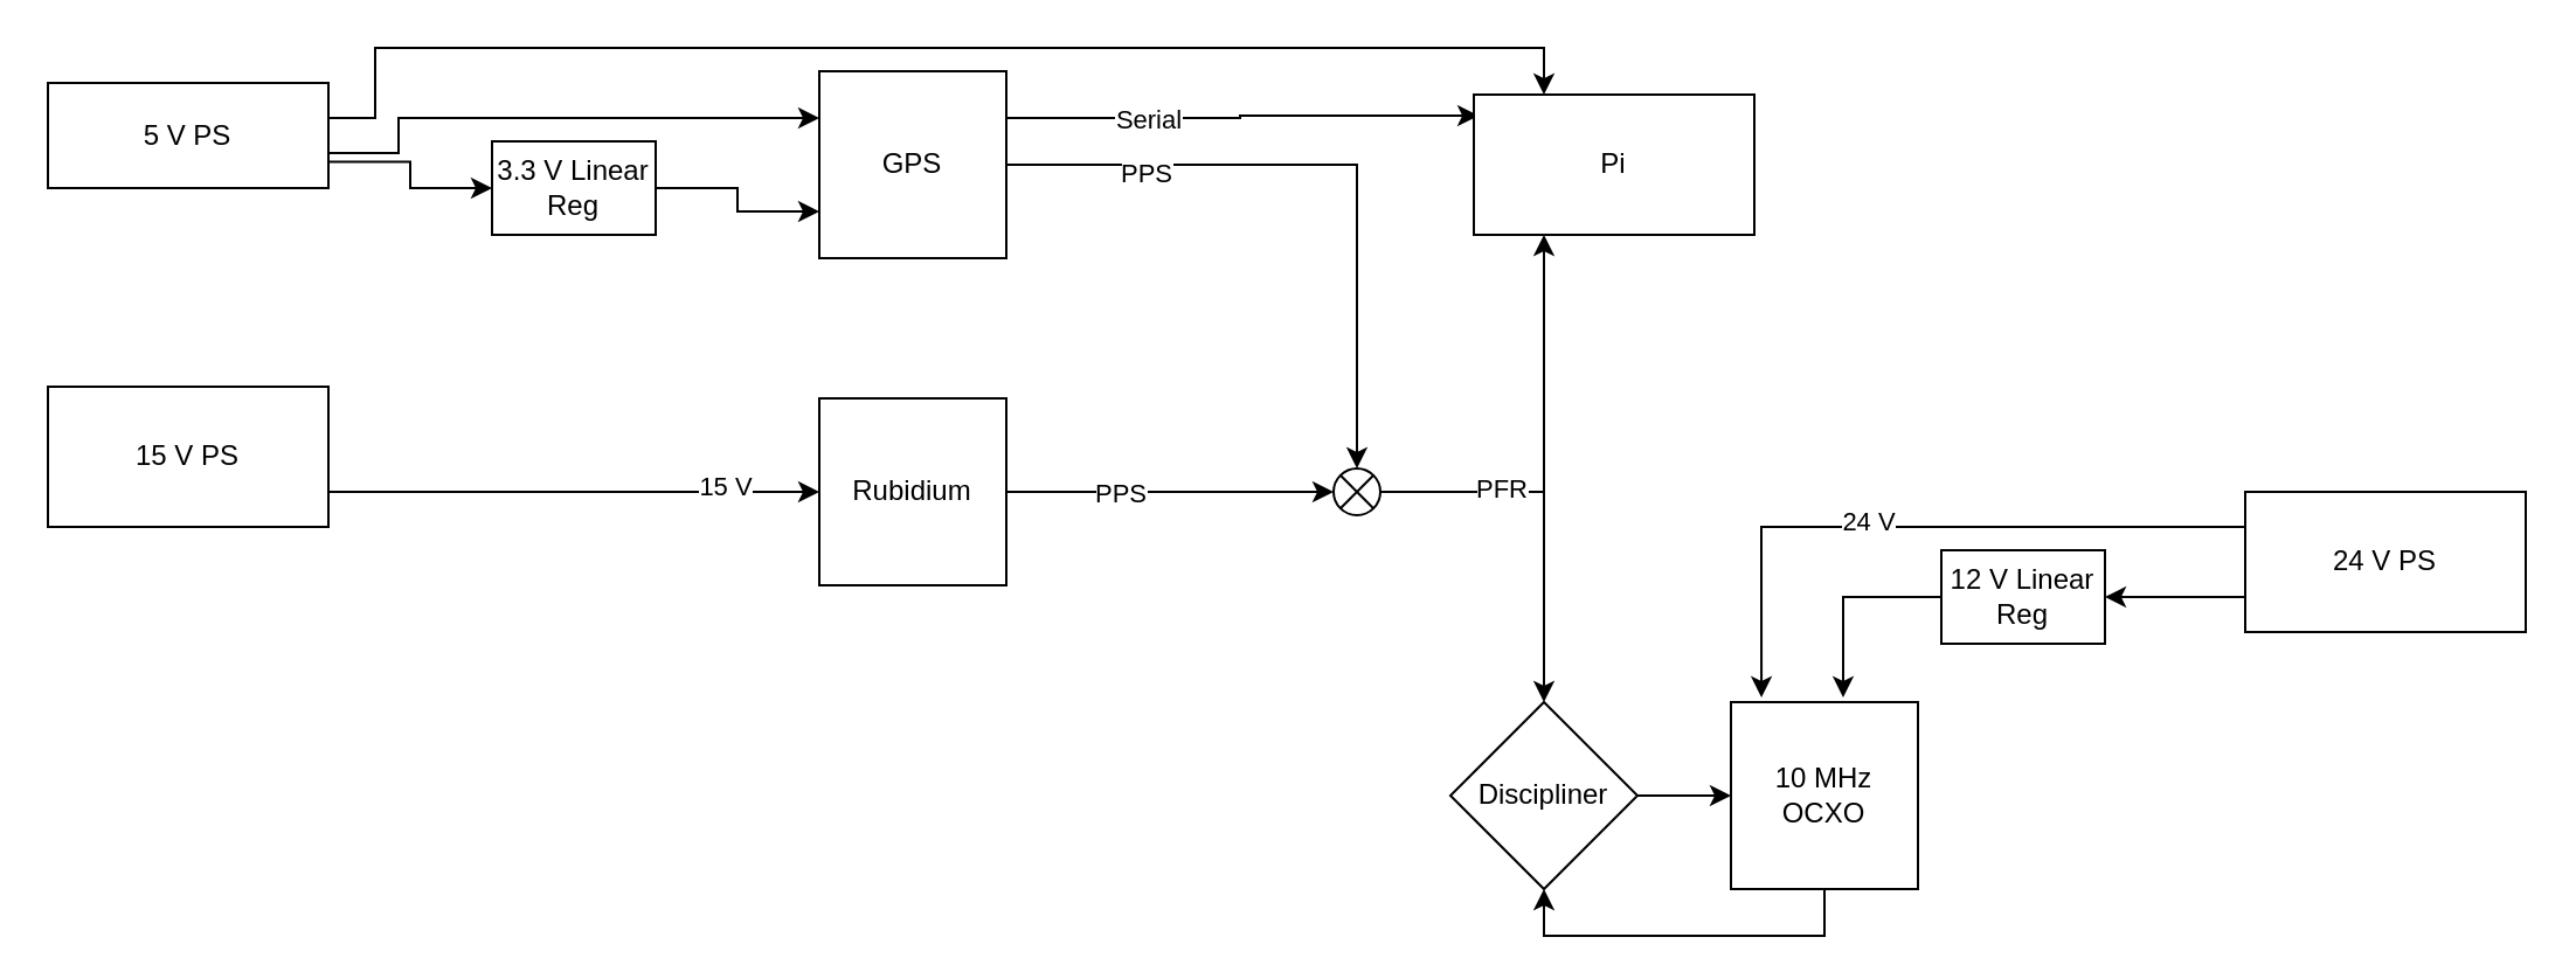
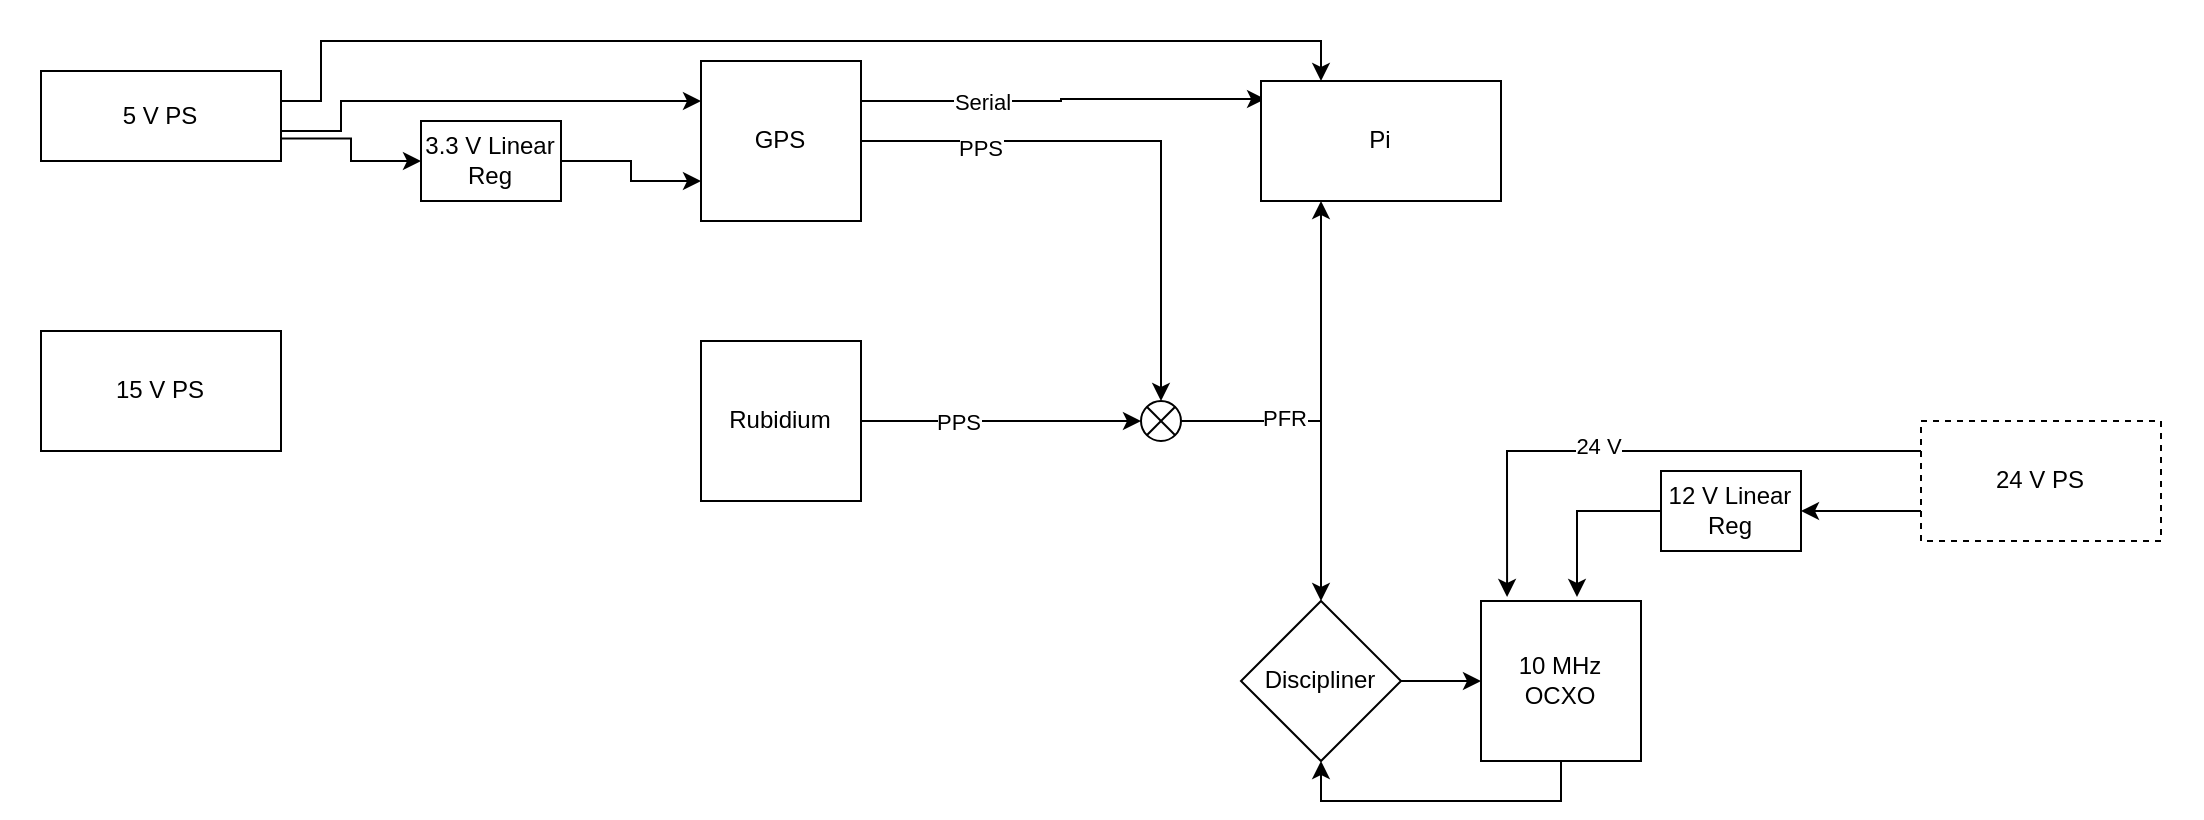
- <mxCell id="25" style="edgeStyle=orthogonalEdgeStyle;rounded=0;orthogonalLoop=1;jettySize=auto;html=1;exitX=1;exitY=0.75;exitDx=0;exitDy=0;entryX=0;entryY=0.5;entryDx=0;entryDy=0;" edge="1" parent="1" source="27" target="9"><mxGeometry relative="1" as="geometry" /></mxCell>
- <mxCell id="26" value="15 V" style="edgeLabel;html=1;align=center;verticalAlign=middle;resizable=0;points=[];" vertex="1" connectable="0" parent="25"><mxGeometry x="0.606" y="3" relative="1" as="geometry"><mxPoint as="offset" /></mxGeometry></mxCell>
- <mxCell id="22" value="24 V PS" style="rounded=0;whiteSpace=wrap;html=1;" vertex="1" parent="1"><mxGeometry x="960" y="210" width="120" height="60" as="geometry" /></mxCell>
+ <mxCell id="22" value="24 V PS" style="rounded=0;whiteSpace=wrap;html=1;dashed=1;" vertex="1" parent="1"><mxGeometry x="960" y="210" width="120" height="60" as="geometry" /></mxCell>
